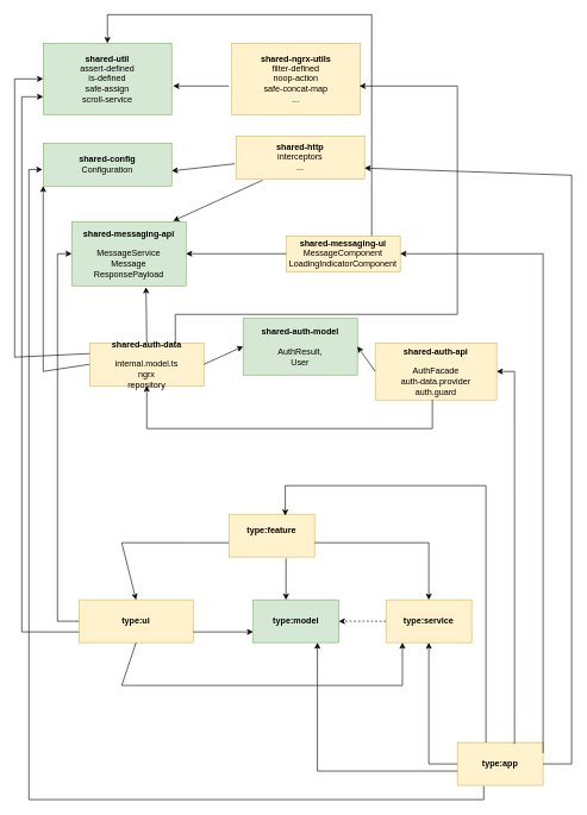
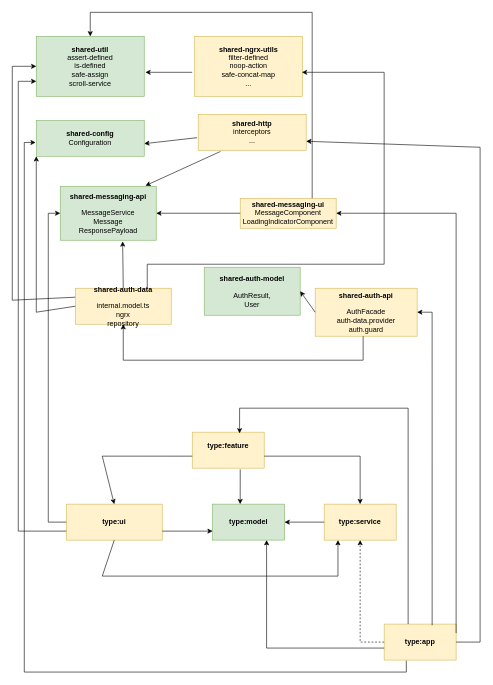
- <mxCell id="13" value="" style="endArrow=classic;html=1;rounded=0;exitX=1;exitY=0.5;exitDx=0;exitDy=0;entryX=0;entryY=0.5;entryDx=0;entryDy=0;" edge="1" parent="1" source="10" target="8"><mxGeometry width="50" height="50" relative="1" as="geometry"><mxPoint x="435" y="430" as="sourcePoint" /><mxPoint x="485" y="380" as="targetPoint" /></mxGeometry></mxCell>
- <mxCell id="21" value="" style="endArrow=classic;html=1;rounded=0;exitX=0;exitY=0.5;exitDx=0;exitDy=0;entryX=1;entryY=0.5;entryDx=0;entryDy=0;dashed=1;" edge="1" parent="1" source="19" target="18"><mxGeometry width="50" height="50" relative="1" as="geometry"><mxPoint x="390" y="740" as="sourcePoint" /><mxPoint x="440" y="690" as="targetPoint" /></mxGeometry></mxCell>
+ <mxCell id="21" value="" style="endArrow=classic;html=1;rounded=0;exitX=0;exitY=0.5;exitDx=0;exitDy=0;entryX=1;entryY=0.5;entryDx=0;entryDy=0;" edge="1" parent="1" source="19" target="18"><mxGeometry width="50" height="50" relative="1" as="geometry"><mxPoint x="390" y="740" as="sourcePoint" /><mxPoint x="440" y="690" as="targetPoint" /></mxGeometry></mxCell>
- <mxCell id="26" value="" style="endArrow=classic;html=1;rounded=0;exitX=0;exitY=0.5;exitDx=0;exitDy=0;entryX=0.5;entryY=1;entryDx=0;entryDy=0;" edge="1" parent="1" source="16" target="19"><mxGeometry width="50" height="50" relative="1" as="geometry"><mxPoint x="390" y="730" as="sourcePoint" /><mxPoint x="440" y="680" as="targetPoint" /><Array as="points"><mxPoint x="600" y="1070" /></Array></mxGeometry></mxCell>
+ <mxCell id="26" value="" style="endArrow=classic;html=1;rounded=0;exitX=0;exitY=0.5;exitDx=0;exitDy=0;entryX=0.5;entryY=1;entryDx=0;entryDy=0;dashed=1;" edge="1" parent="1" source="16" target="19"><mxGeometry width="50" height="50" relative="1" as="geometry"><mxPoint x="390" y="730" as="sourcePoint" /><mxPoint x="440" y="680" as="targetPoint" /><Array as="points"><mxPoint x="600" y="1070" /></Array></mxGeometry></mxCell>
